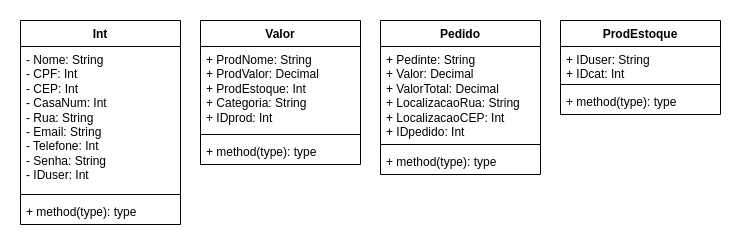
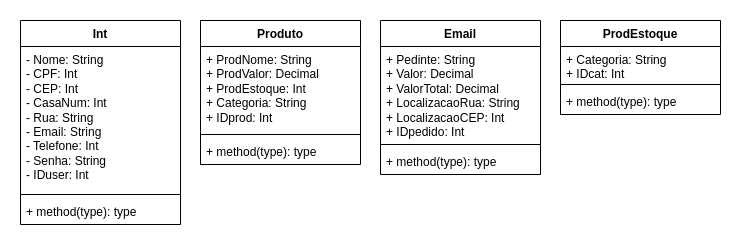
- <mxCell id="6" value="Valor" style="swimlane;fontStyle=1;align=center;verticalAlign=top;childLayout=stackLayout;horizontal=1;startSize=26;horizontalStack=0;resizeParent=1;resizeParentMax=0;resizeLast=0;collapsible=1;marginBottom=0;whiteSpace=wrap;html=1;" vertex="1" parent="1"><mxGeometry x="200" y="20" width="160" height="144" as="geometry" /></mxCell>
+ <mxCell id="6" value="Produto" style="swimlane;fontStyle=1;align=center;verticalAlign=top;childLayout=stackLayout;horizontal=1;startSize=26;horizontalStack=0;resizeParent=1;resizeParentMax=0;resizeLast=0;collapsible=1;marginBottom=0;whiteSpace=wrap;html=1;" vertex="1" parent="1"><mxGeometry x="200" y="20" width="160" height="144" as="geometry" /></mxCell>
- <mxCell id="10" value="Pedido" style="swimlane;fontStyle=1;align=center;verticalAlign=top;childLayout=stackLayout;horizontal=1;startSize=26;horizontalStack=0;resizeParent=1;resizeParentMax=0;resizeLast=0;collapsible=1;marginBottom=0;whiteSpace=wrap;html=1;" vertex="1" parent="1"><mxGeometry x="380" y="20" width="160" height="154" as="geometry" /></mxCell>
+ <mxCell id="10" value="Email" style="swimlane;fontStyle=1;align=center;verticalAlign=top;childLayout=stackLayout;horizontal=1;startSize=26;horizontalStack=0;resizeParent=1;resizeParentMax=0;resizeLast=0;collapsible=1;marginBottom=0;whiteSpace=wrap;html=1;" vertex="1" parent="1"><mxGeometry x="380" y="20" width="160" height="154" as="geometry" /></mxCell>
- <mxCell id="15" value="+ IDuser: String&lt;br&gt;+ IDcat: Int" style="text;strokeColor=none;fillColor=none;align=left;verticalAlign=top;spacingLeft=4;spacingRight=4;overflow=hidden;rotatable=0;points=[[0,0.5],[1,0.5]];portConstraint=eastwest;whiteSpace=wrap;html=1;" vertex="1" parent="14"><mxGeometry y="26" width="160" height="34" as="geometry" /></mxCell>
+ <mxCell id="15" value="+ Categoria: String&lt;br&gt;+ IDcat: Int" style="text;strokeColor=none;fillColor=none;align=left;verticalAlign=top;spacingLeft=4;spacingRight=4;overflow=hidden;rotatable=0;points=[[0,0.5],[1,0.5]];portConstraint=eastwest;whiteSpace=wrap;html=1;" vertex="1" parent="14"><mxGeometry y="26" width="160" height="34" as="geometry" /></mxCell>
